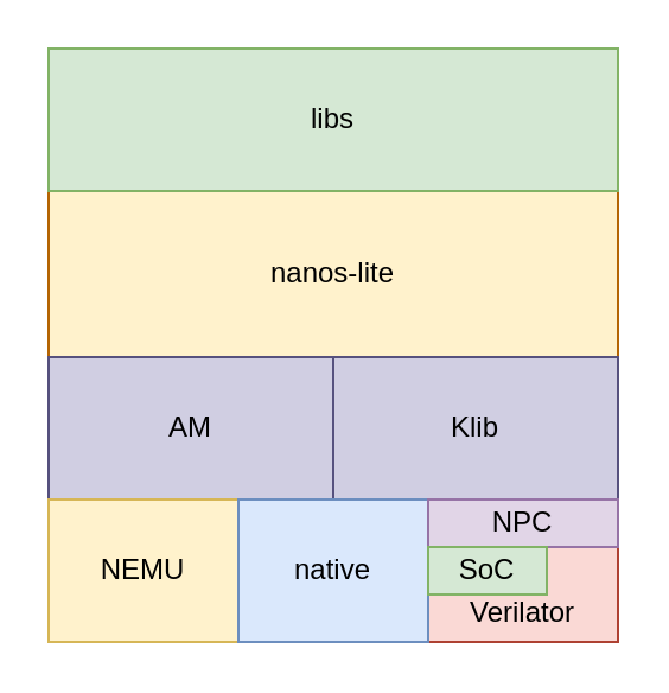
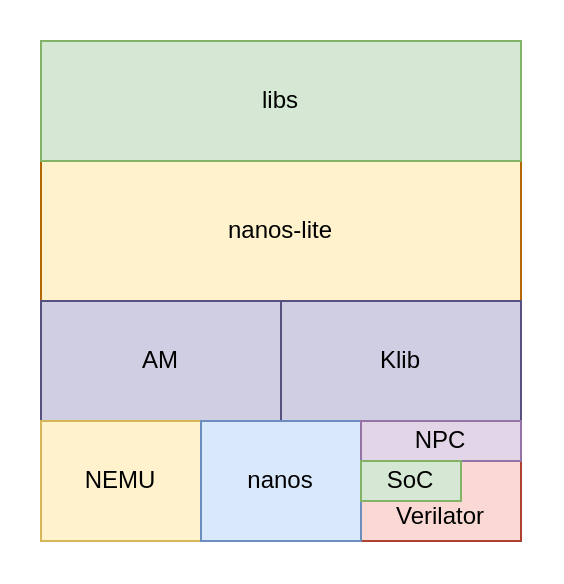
- <mxCell id="7" value="native" style="rounded=0;whiteSpace=wrap;html=1;fillColor=#dae8fc;strokeColor=#6c8ebf;" parent="1" vertex="1"><mxGeometry x="100" y="210" width="80" height="60" as="geometry" /></mxCell>
+ <mxCell id="7" value="nanos" style="rounded=0;whiteSpace=wrap;html=1;fillColor=#dae8fc;strokeColor=#6c8ebf;" parent="1" vertex="1"><mxGeometry x="100" y="210" width="80" height="60" as="geometry" /></mxCell>
